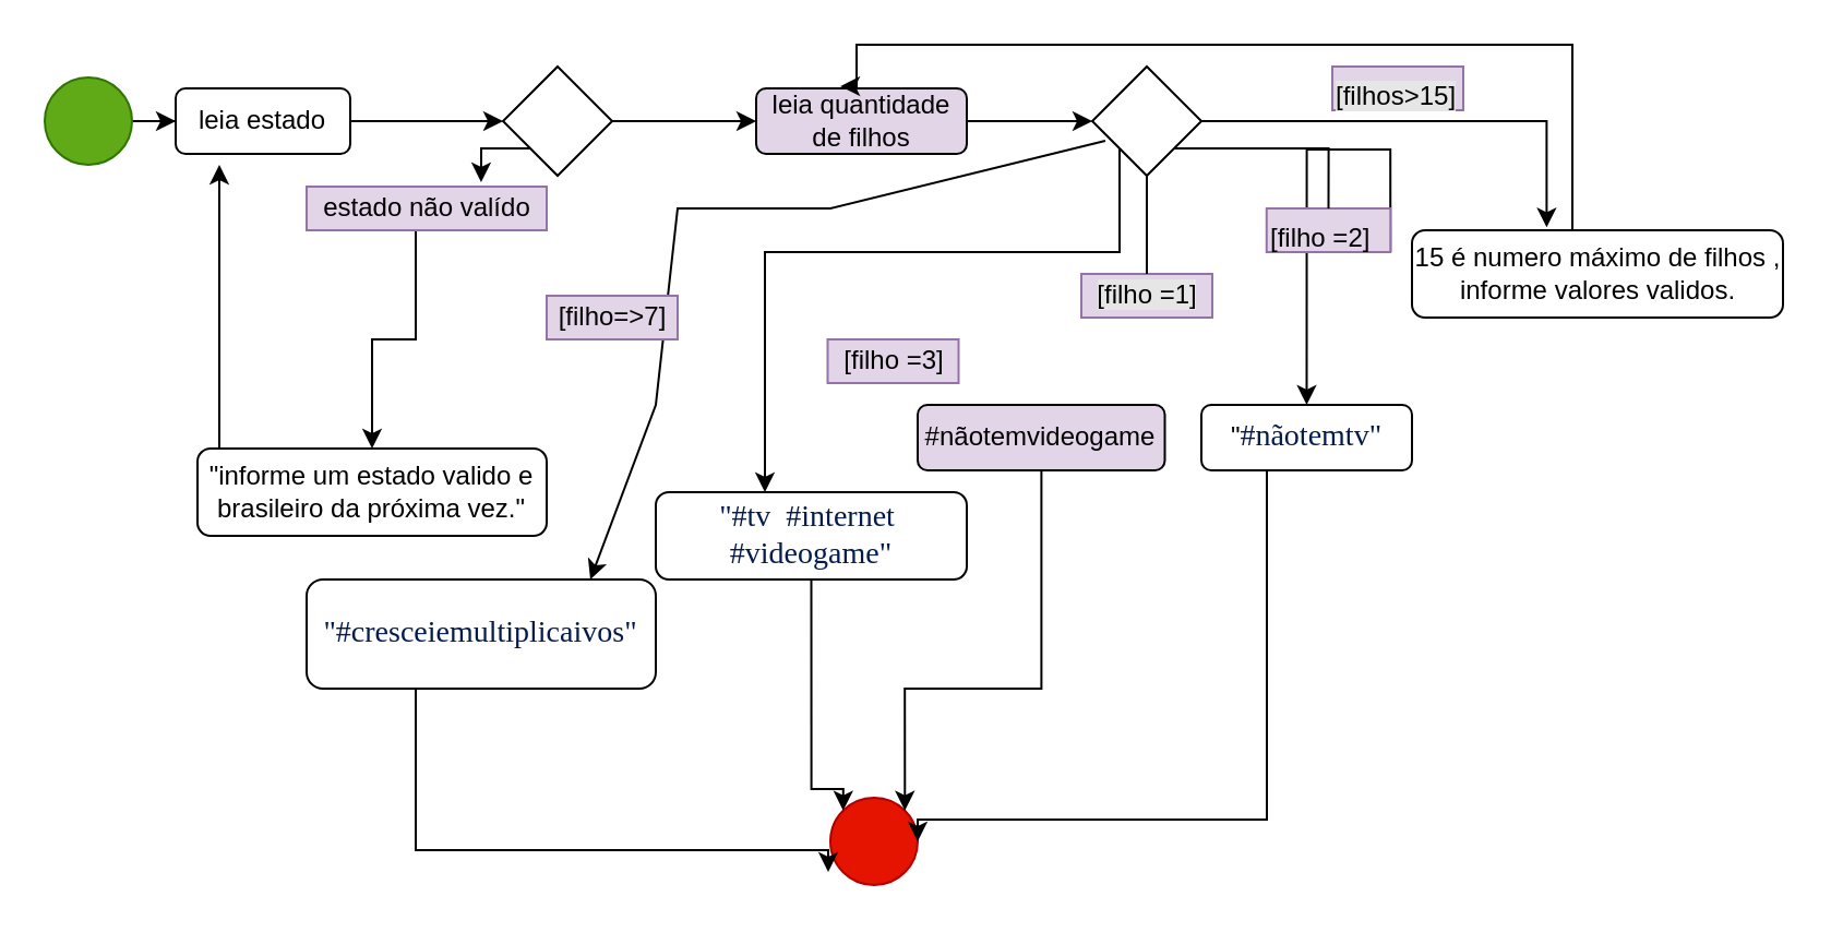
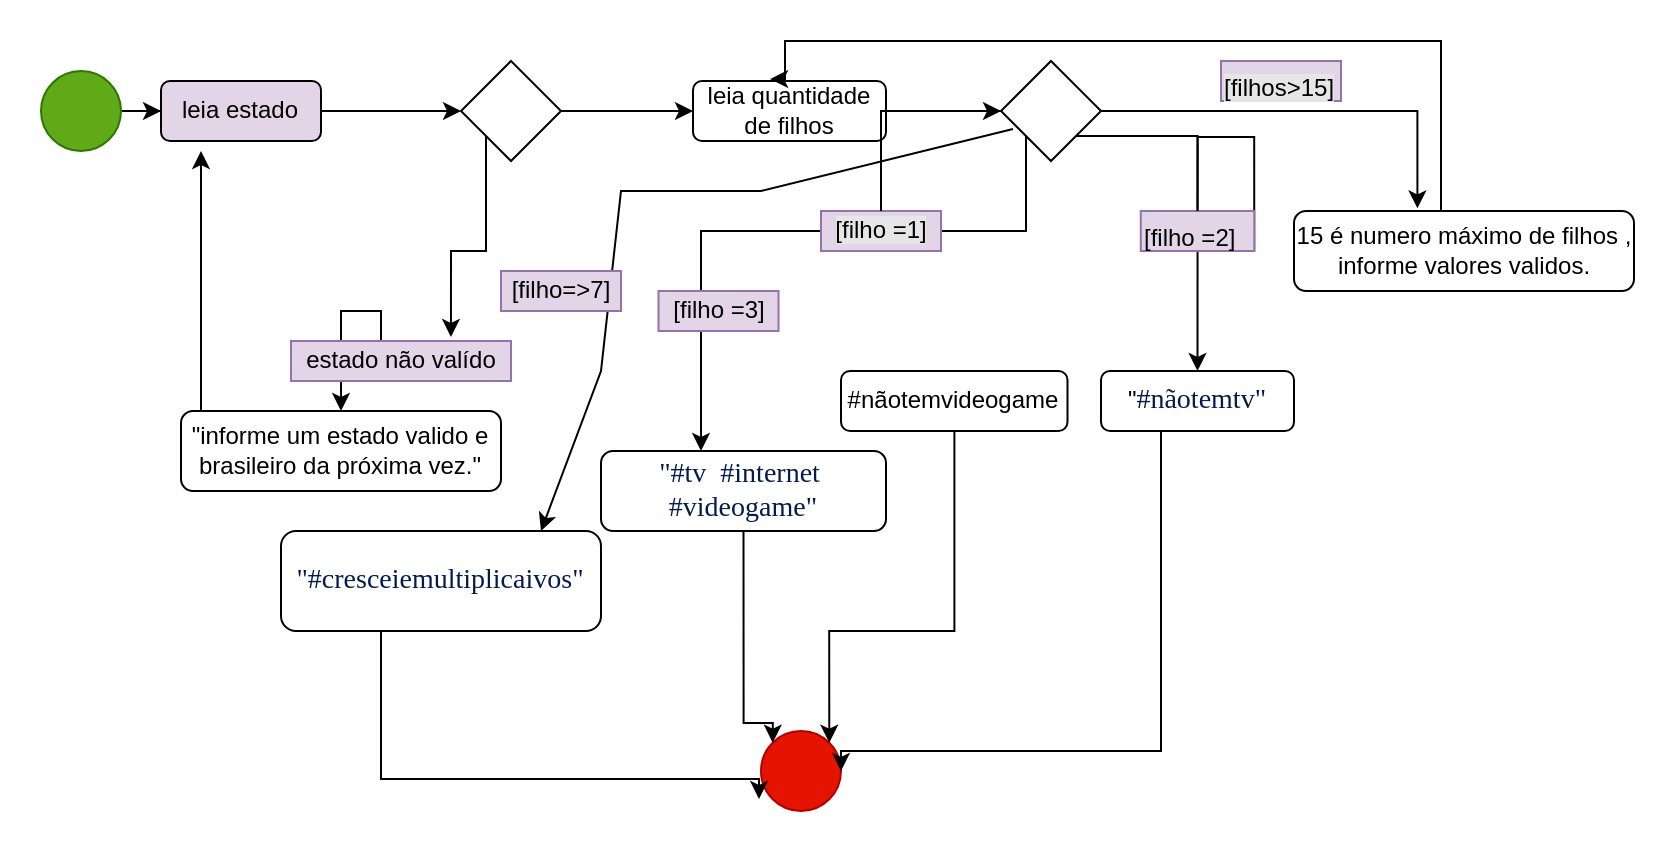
- <mxCell id="6" value="leia estado" style="rounded=1;whiteSpace=wrap;html=1;" parent="1" vertex="1"><mxGeometry x="80" y="40" width="80" height="30" as="geometry" /></mxCell>
+ <mxCell id="6" value="leia estado" style="rounded=1;whiteSpace=wrap;html=1;fillColor=#e1d5e7;" parent="1" vertex="1"><mxGeometry x="80" y="40" width="80" height="30" as="geometry" /></mxCell>
- <mxCell id="11" value="leia quantidade de filhos" style="rounded=1;whiteSpace=wrap;html=1;fillColor=#e1d5e7;" parent="1" vertex="1"><mxGeometry x="346" y="40" width="96.5" height="30" as="geometry" /></mxCell>
+ <mxCell id="11" value="leia quantidade de filhos" style="rounded=1;whiteSpace=wrap;html=1;" parent="1" vertex="1"><mxGeometry x="346" y="40" width="96.5" height="30" as="geometry" /></mxCell>
- <mxCell id="13" value="estado não valído" style="text;html=1;align=center;verticalAlign=middle;resizable=0;points=[];autosize=1;strokeColor=#9673a6;fillColor=#e1d5e7;" parent="1" vertex="1"><mxGeometry x="140" y="85" width="110" height="20" as="geometry" /></mxCell>
+ <mxCell id="13" value="estado não valído" style="text;html=1;align=center;verticalAlign=middle;resizable=0;points=[];autosize=1;strokeColor=#9673a6;fillColor=#e1d5e7;" parent="1" vertex="1"><mxGeometry x="145" y="170" width="110" height="20" as="geometry" /></mxCell>
- <mxCell id="36" value="[filho =2]" style="text;whiteSpace=wrap;html=1;fillColor=#e1d5e7;strokeColor=#9673a6;" parent="1" vertex="1"><mxGeometry x="579.88" y="95" width="56.75" height="20" as="geometry" /></mxCell>
+ <mxCell id="36" value="[filho =2]" style="text;whiteSpace=wrap;html=1;fillColor=#e1d5e7;strokeColor=#9673a6;" parent="1" vertex="1"><mxGeometry x="569.88" y="105" width="56.75" height="20" as="geometry" /></mxCell>
- <mxCell id="25" value="&lt;span style=&quot;background-color: rgb(230 , 230 , 230)&quot;&gt;[filho =1]&lt;/span&gt;" style="text;html=1;align=center;verticalAlign=middle;resizable=0;points=[];autosize=1;strokeColor=#9673a6;fillColor=#e1d5e7;" parent="1" vertex="1"><mxGeometry x="495" y="125" width="60" height="20" as="geometry" /></mxCell>
+ <mxCell id="25" value="&lt;span style=&quot;background-color: rgb(230 , 230 , 230)&quot;&gt;[filho =1]&lt;/span&gt;" style="text;html=1;align=center;verticalAlign=middle;resizable=0;points=[];autosize=1;strokeColor=#9673a6;fillColor=#e1d5e7;" parent="1" vertex="1"><mxGeometry x="410" y="105" width="60" height="20" as="geometry" /></mxCell>
- <mxCell id="33" value="[filho =3]" style="text;html=1;align=center;verticalAlign=middle;resizable=0;points=[];autosize=1;strokeColor=#9673a6;fillColor=#e1d5e7;" parent="1" vertex="1"><mxGeometry x="378.75" y="155" width="60" height="20" as="geometry" /></mxCell>
+ <mxCell id="33" value="[filho =3]" style="text;html=1;align=center;verticalAlign=middle;resizable=0;points=[];autosize=1;strokeColor=#9673a6;fillColor=#e1d5e7;" parent="1" vertex="1"><mxGeometry x="328.75" y="145" width="60" height="20" as="geometry" /></mxCell>
- <mxCell id="21" value="#nãotemvideogame" style="rounded=1;whiteSpace=wrap;html=1;fillColor=#e1d5e7;" parent="1" vertex="1"><mxGeometry x="420" y="185" width="113.25" height="30" as="geometry" /></mxCell>
+ <mxCell id="21" value="#nãotemvideogame" style="rounded=1;whiteSpace=wrap;html=1;" parent="1" vertex="1"><mxGeometry x="420" y="185" width="113.25" height="30" as="geometry" /></mxCell>
